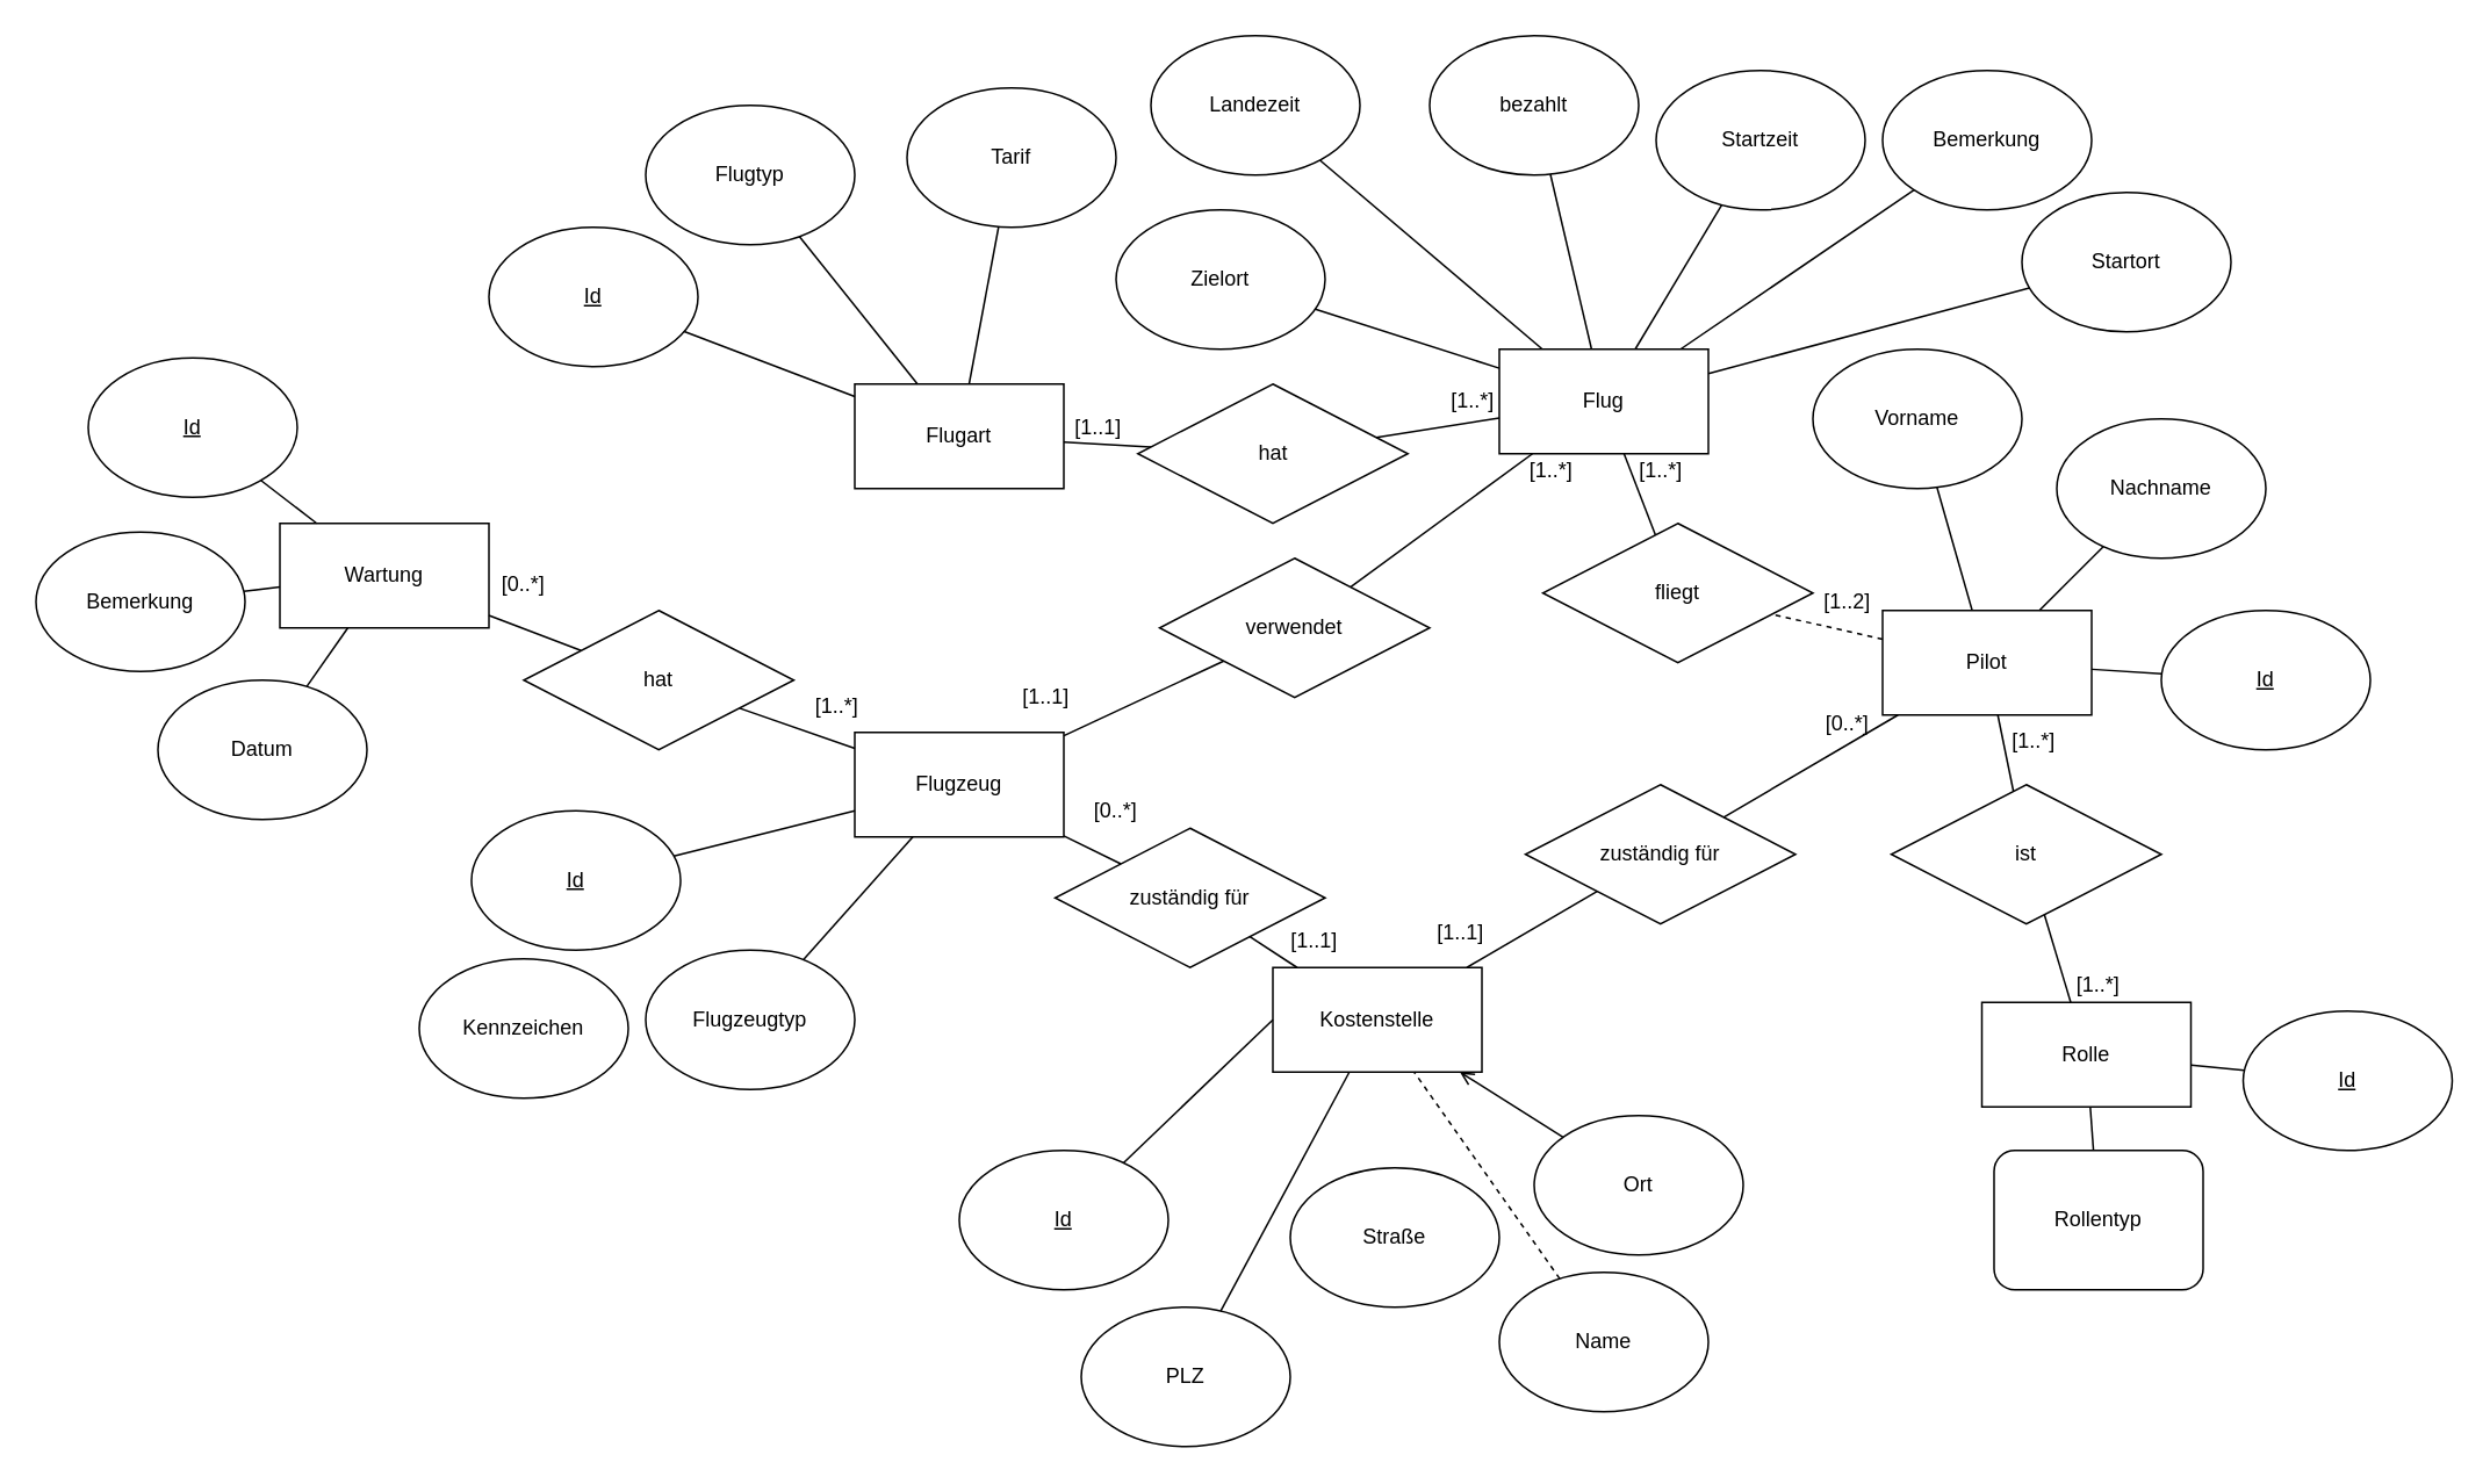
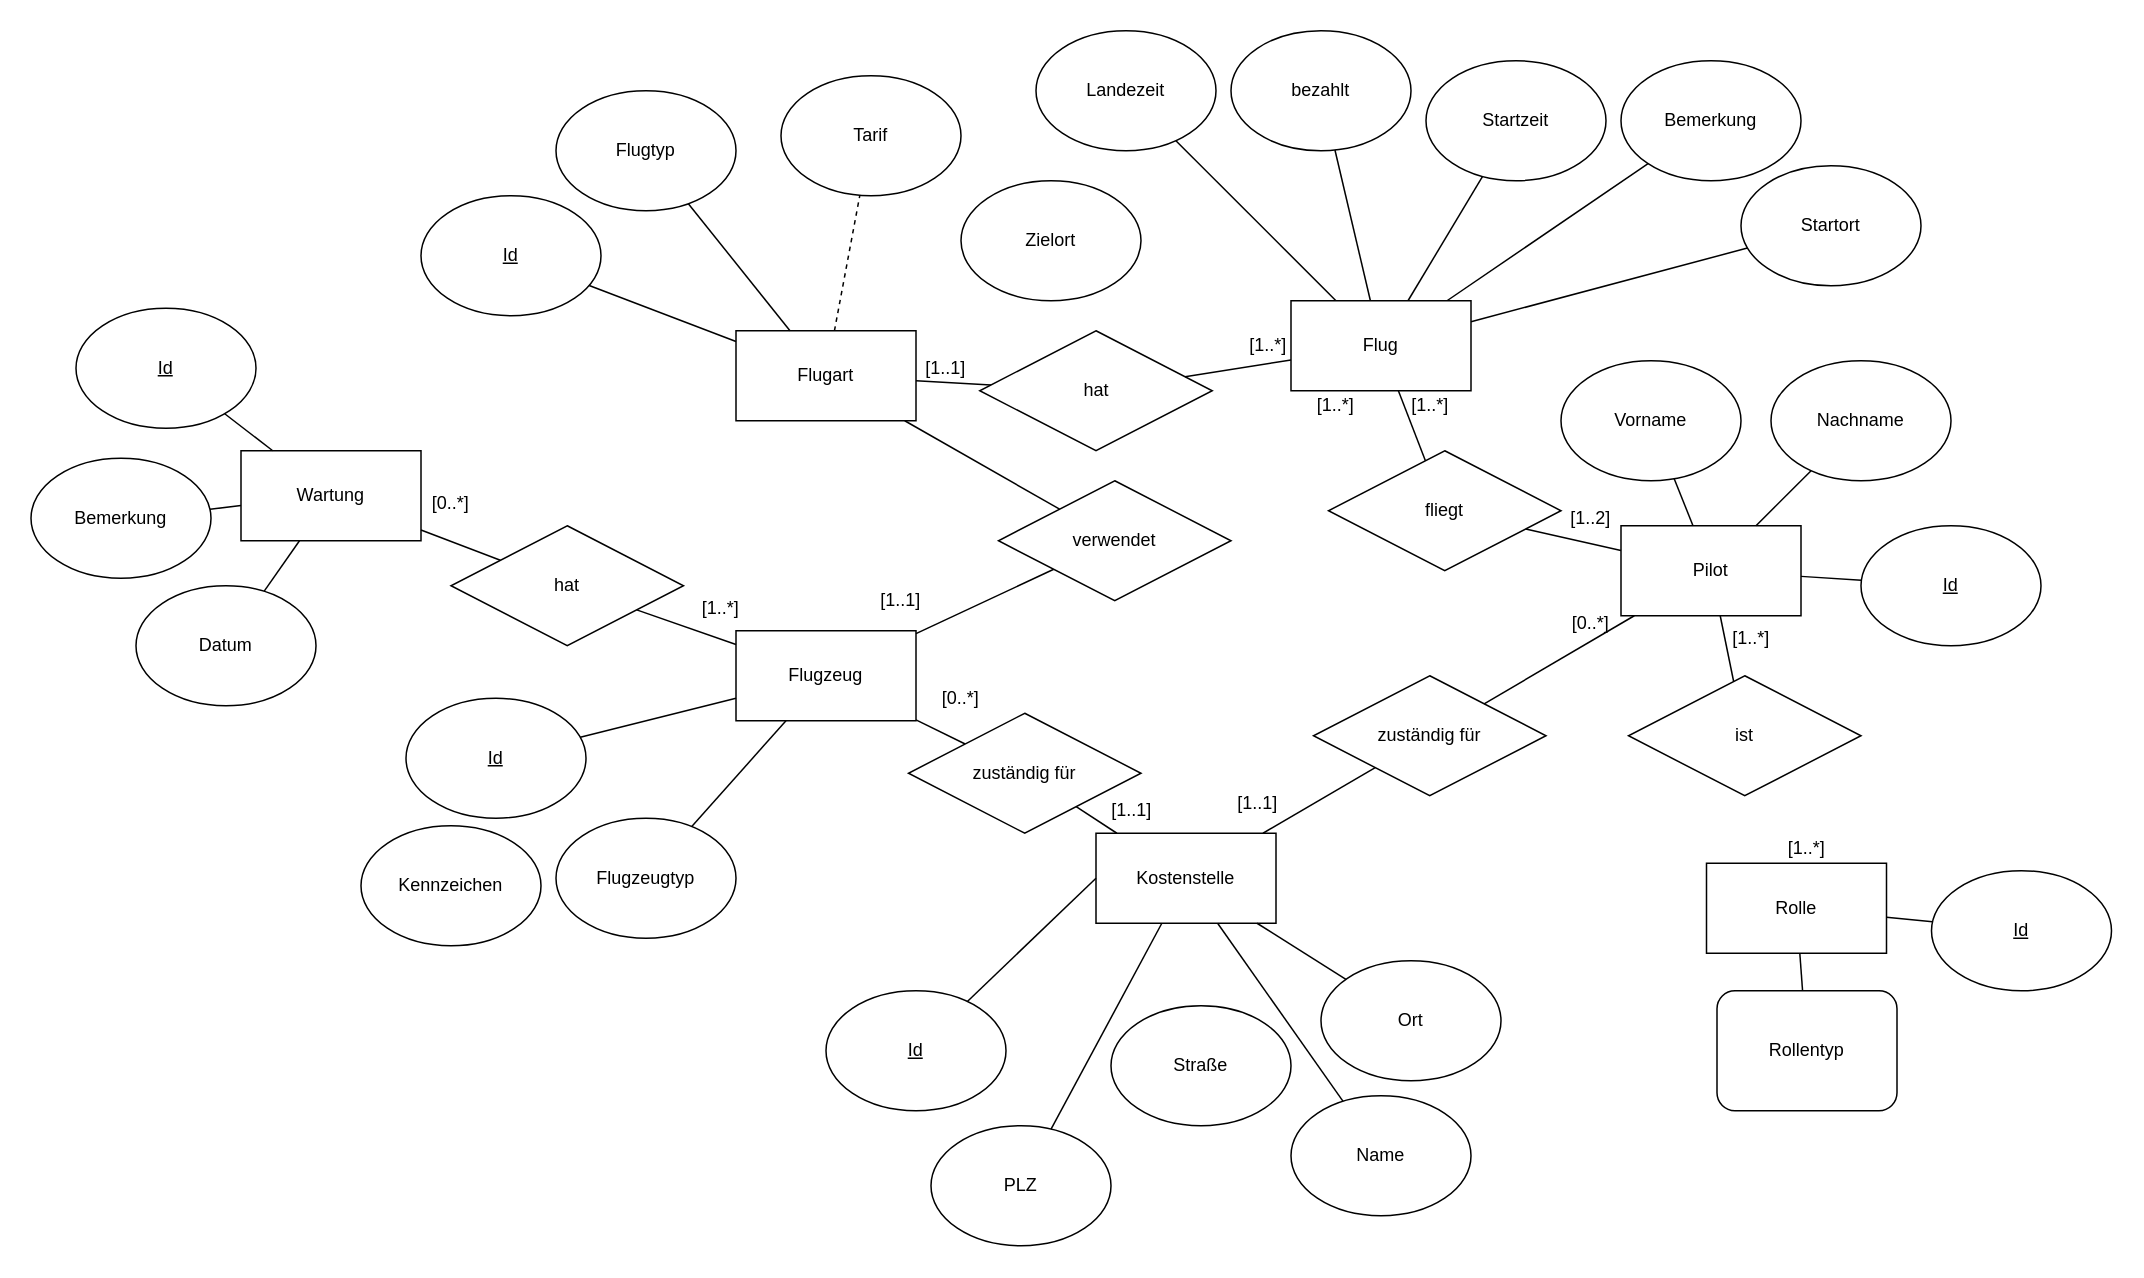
- <mxCell id="42" value="Landezeit" style="ellipse;whiteSpace=wrap;html=1;" parent="1" vertex="1"><mxGeometry x="660" y="20" width="120" height="80" as="geometry" /></mxCell>
+ <mxCell id="42" value="Landezeit" style="ellipse;whiteSpace=wrap;html=1;" parent="1" vertex="1"><mxGeometry x="690" y="20" width="120" height="80" as="geometry" /></mxCell>
- <mxCell id="44" value="" style="endArrow=none;html=1;rounded=0;" parent="1" source="3" target="43" edge="1"><mxGeometry width="50" height="50" relative="1" as="geometry"><mxPoint x="540" y="330" as="sourcePoint" /><mxPoint x="590" y="280" as="targetPoint" /></mxGeometry></mxCell>
+ <mxCell id="44" value="" style="endArrow=none;html=1;rounded=0;dashed=1;" parent="1" source="3" target="43" edge="1"><mxGeometry width="50" height="50" relative="1" as="geometry"><mxPoint x="540" y="330" as="sourcePoint" /><mxPoint x="590" y="280" as="targetPoint" /></mxGeometry></mxCell>
- <mxCell id="53" value="" style="endArrow=none;html=1;rounded=0;" parent="1" source="52" target="70" edge="1"><mxGeometry width="50" height="50" relative="1" as="geometry"><mxPoint x="620" y="340" as="sourcePoint" /><mxPoint x="812.609" y="282.847" as="targetPoint" /></mxGeometry></mxCell>
- <mxCell id="26" value="Vorname" style="ellipse;whiteSpace=wrap;html=1;" parent="1" vertex="1"><mxGeometry x="1040" y="200" width="120" height="80" as="geometry" /></mxCell>
+ <mxCell id="26" value="Vorname" style="ellipse;whiteSpace=wrap;html=1;" parent="1" vertex="1"><mxGeometry x="1040" y="240" width="120" height="80" as="geometry" /></mxCell>
- <mxCell id="75" value="" style="endArrow=none;html=1;rounded=0;" parent="1" source="73" target="70" edge="1"><mxGeometry width="50" height="50" relative="1" as="geometry"><mxPoint x="820" y="430" as="sourcePoint" /><mxPoint x="870" y="380" as="targetPoint" /></mxGeometry></mxCell>
+ <mxCell id="75" value="" style="endArrow=none;html=1;rounded=0;" parent="1" source="73" target="3" edge="1"><mxGeometry width="50" height="50" relative="1" as="geometry"><mxPoint x="820" y="430" as="sourcePoint" /><mxPoint x="870" y="380" as="targetPoint" /></mxGeometry></mxCell>
- <mxCell id="37" value="" style="endArrow=none;html=1;rounded=0;dashed=1;" parent="1" source="23" target="71" edge="1"><mxGeometry width="50" height="50" relative="1" as="geometry"><mxPoint x="850" y="390" as="sourcePoint" /><mxPoint x="960" y="370" as="targetPoint" /></mxGeometry></mxCell>
+ <mxCell id="37" value="" style="endArrow=none;html=1;rounded=0;" parent="1" source="23" target="71" edge="1"><mxGeometry width="50" height="50" relative="1" as="geometry"><mxPoint x="850" y="390" as="sourcePoint" /><mxPoint x="960" y="370" as="targetPoint" /></mxGeometry></mxCell>
- <mxCell id="62" value="" style="endArrow=none;html=1;rounded=0;" parent="1" source="55" target="60" edge="1"><mxGeometry width="50" height="50" relative="1" as="geometry"><mxPoint x="1030" y="550" as="sourcePoint" /><mxPoint x="1080" y="500" as="targetPoint" /></mxGeometry></mxCell>
- <mxCell id="22" value="" style="endArrow=open;html=1;rounded=0;" parent="1" source="18" target="13" edge="1"><mxGeometry width="50" height="50" relative="1" as="geometry"><mxPoint x="1060" y="570" as="sourcePoint" /><mxPoint x="1110" y="520" as="targetPoint" /></mxGeometry></mxCell>
+ <mxCell id="22" value="" style="endArrow=none;html=1;rounded=0;" parent="1" source="18" target="13" edge="1"><mxGeometry width="50" height="50" relative="1" as="geometry"><mxPoint x="1060" y="570" as="sourcePoint" /><mxPoint x="1110" y="520" as="targetPoint" /></mxGeometry></mxCell>
- <mxCell id="21" value="" style="endArrow=none;html=1;rounded=0;dashed=1;" parent="1" source="15" target="13" edge="1"><mxGeometry width="50" height="50" relative="1" as="geometry"><mxPoint x="880" y="610" as="sourcePoint" /><mxPoint x="930" y="560" as="targetPoint" /></mxGeometry></mxCell>
+ <mxCell id="21" value="" style="endArrow=none;html=1;rounded=0;" parent="1" source="15" target="13" edge="1"><mxGeometry width="50" height="50" relative="1" as="geometry"><mxPoint x="880" y="610" as="sourcePoint" /><mxPoint x="930" y="560" as="targetPoint" /></mxGeometry></mxCell>
